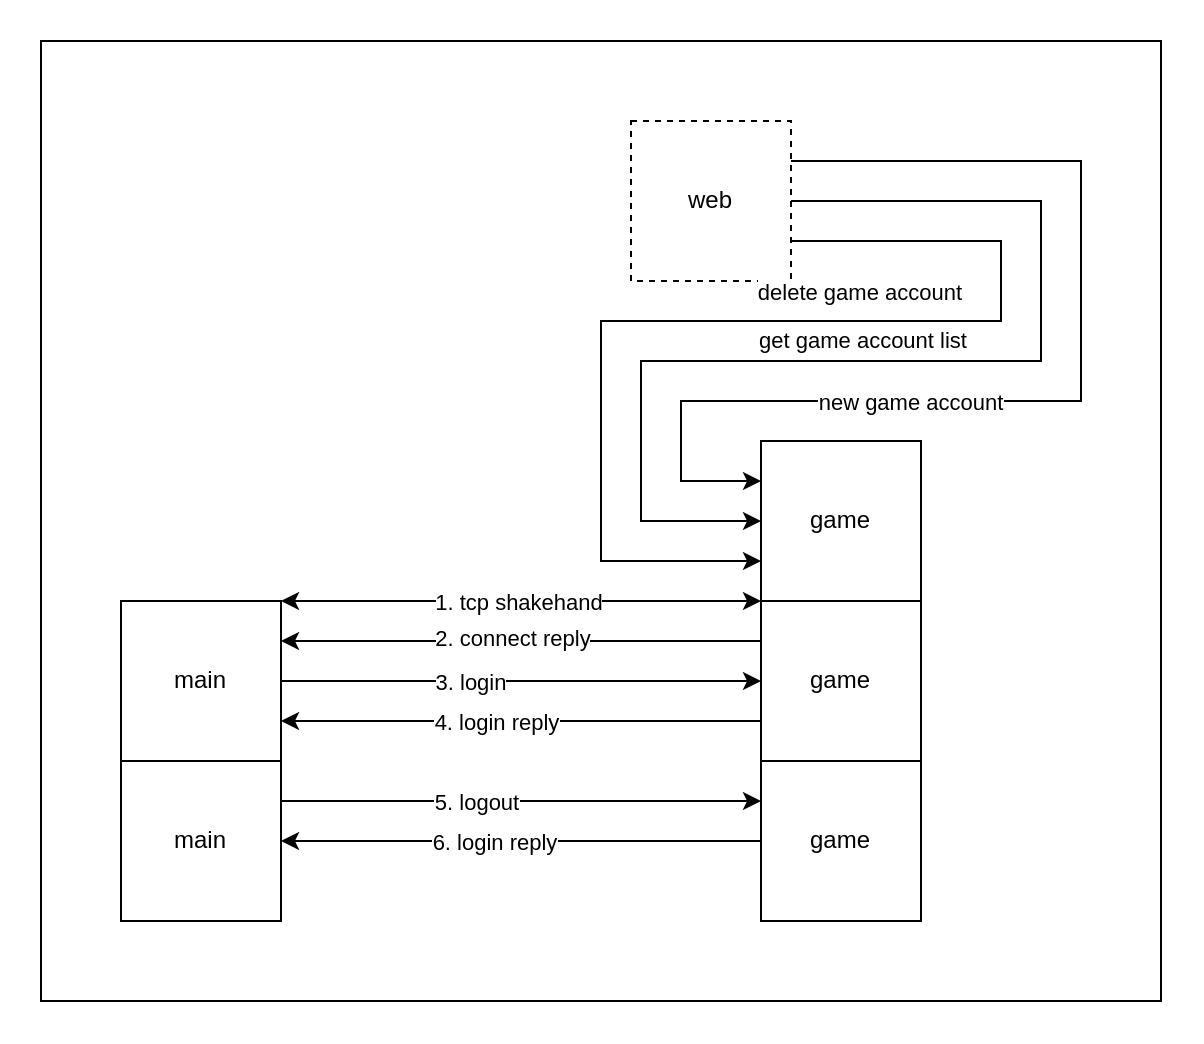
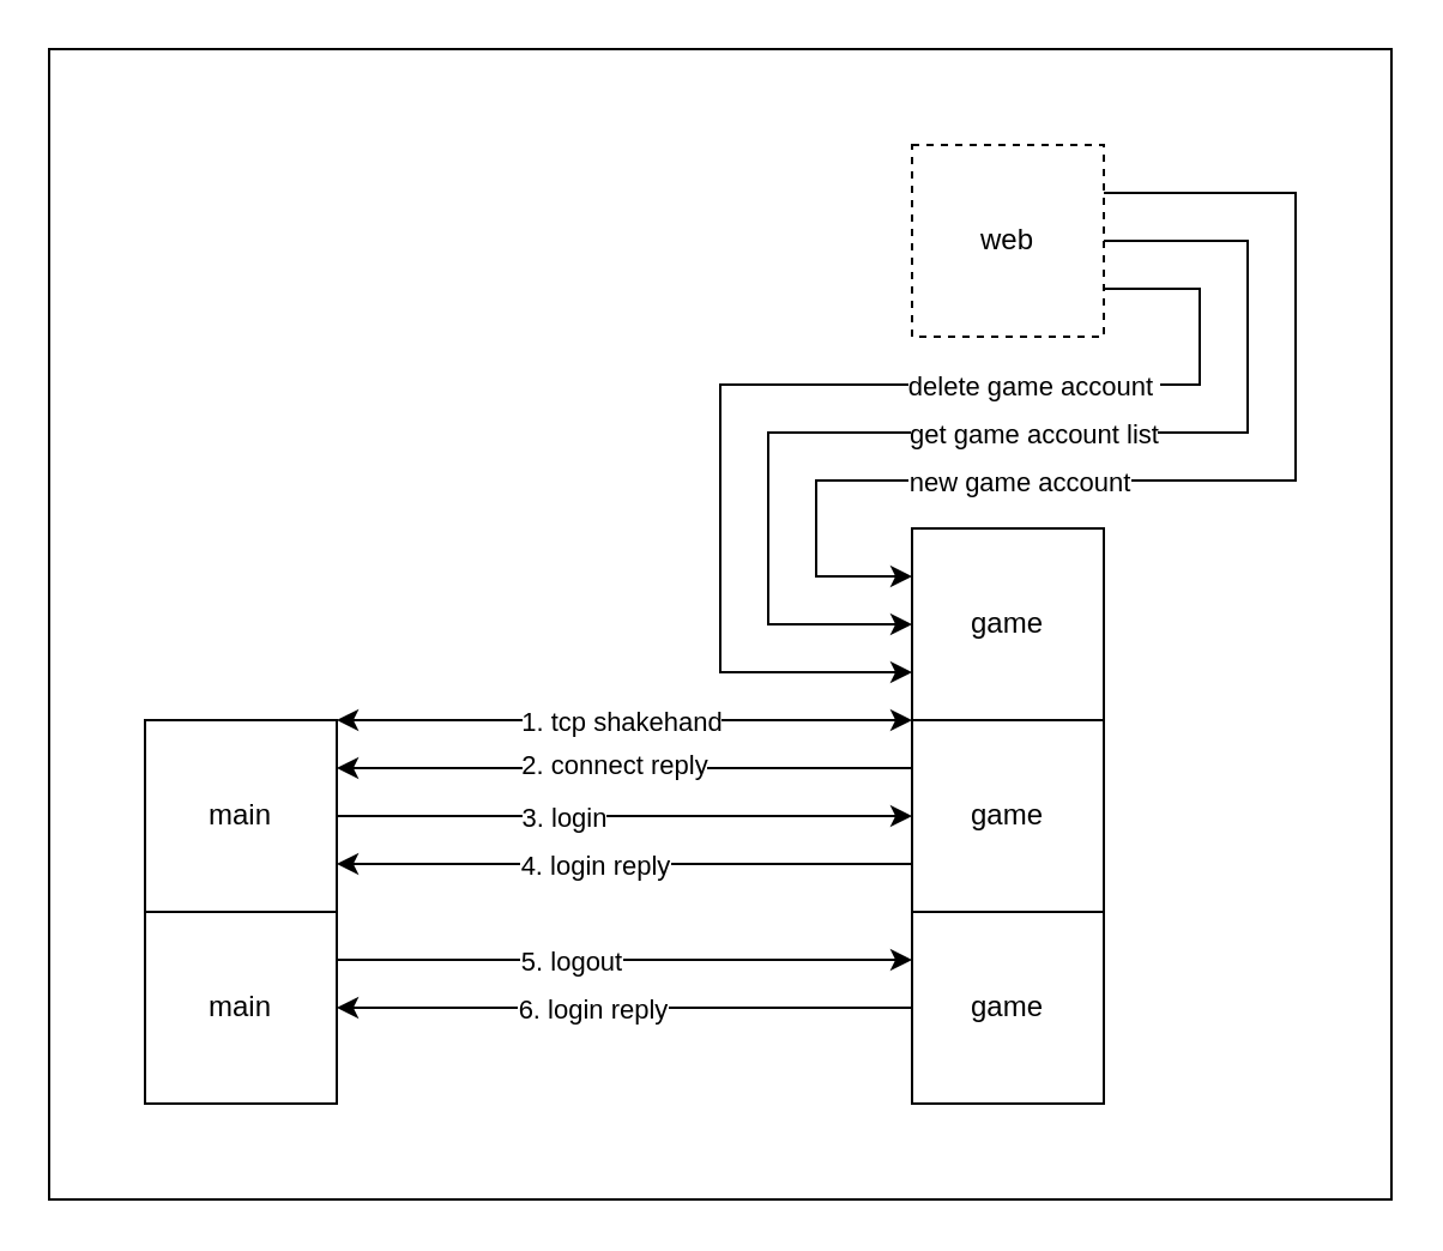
- <mxCell id="4" value="web" style="rounded=0;whiteSpace=wrap;html=1;dashed=1;" parent="1" vertex="1"><mxGeometry x="315" y="60" width="80" height="80" as="geometry" /></mxCell>
+ <mxCell id="4" value="web" style="rounded=0;whiteSpace=wrap;html=1;dashed=1;" parent="1" vertex="1"><mxGeometry x="380" y="60" width="80" height="80" as="geometry" /></mxCell>
